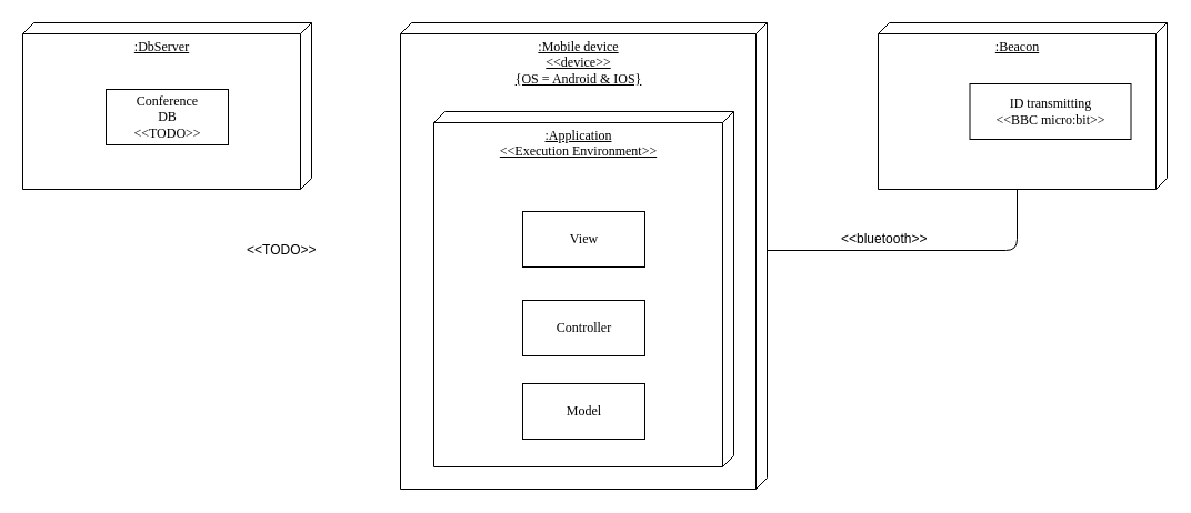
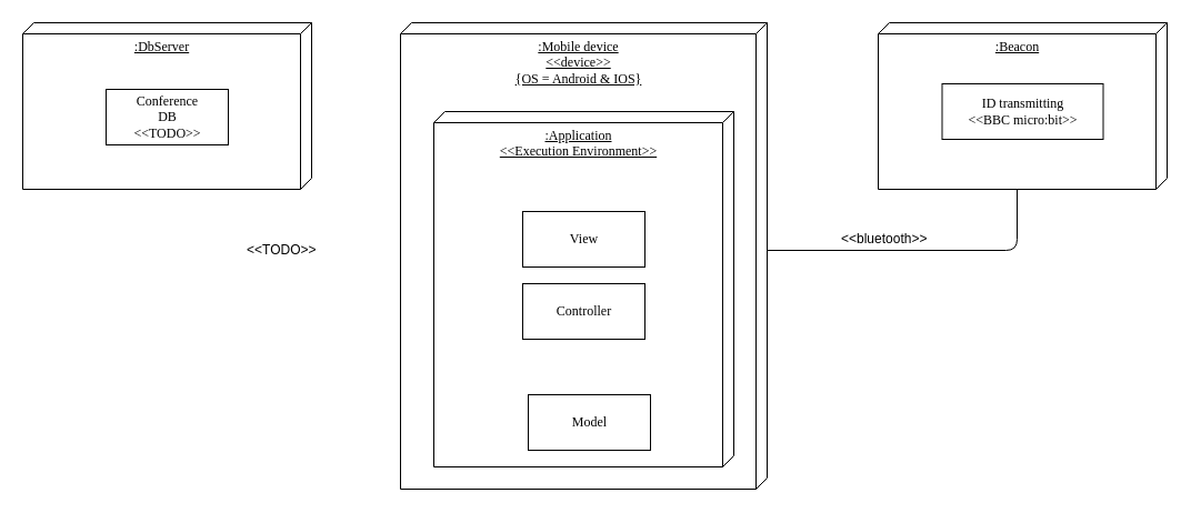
- <mxCell id="13" value="ID transmitting&lt;br&gt;&lt;span&gt;&amp;lt;&amp;lt;BBC micro:bit&amp;gt;&amp;gt;&lt;/span&gt;" style="html=1;rounded=0;shadow=0;comic=0;labelBackgroundColor=none;strokeWidth=1;fontFamily=Verdana;fontSize=12;align=center;" vertex="1" parent="1"><mxGeometry x="872.5" y="75" width="145" height="50" as="geometry" /></mxCell>
+ <mxCell id="13" value="ID transmitting&lt;br&gt;&lt;span&gt;&amp;lt;&amp;lt;BBC micro:bit&amp;gt;&amp;gt;&lt;/span&gt;" style="html=1;rounded=0;shadow=0;comic=0;labelBackgroundColor=none;strokeWidth=1;fontFamily=Verdana;fontSize=12;align=center;" vertex="1" parent="1"><mxGeometry x="847.5" y="75" width="145" height="50" as="geometry" /></mxCell>
- <mxCell id="8" value="Controller" style="html=1;rounded=0;shadow=0;comic=0;labelBackgroundColor=none;strokeWidth=1;fontFamily=Verdana;fontSize=12;align=center;" parent="1" vertex="1"><mxGeometry x="470" y="270" width="110" height="50" as="geometry" /></mxCell>
+ <mxCell id="8" value="Controller" style="html=1;rounded=0;shadow=0;comic=0;labelBackgroundColor=none;strokeWidth=1;fontFamily=Verdana;fontSize=12;align=center;" parent="1" vertex="1"><mxGeometry x="470" y="255" width="110" height="50" as="geometry" /></mxCell>
- <mxCell id="9" value="Model" style="html=1;rounded=0;shadow=0;comic=0;labelBackgroundColor=none;strokeWidth=1;fontFamily=Verdana;fontSize=12;align=center;" parent="1" vertex="1"><mxGeometry x="470" y="345" width="110" height="50" as="geometry" /></mxCell>
+ <mxCell id="9" value="Model" style="html=1;rounded=0;shadow=0;comic=0;labelBackgroundColor=none;strokeWidth=1;fontFamily=Verdana;fontSize=12;align=center;" parent="1" vertex="1"><mxGeometry x="475" y="355" width="110" height="50" as="geometry" /></mxCell>
